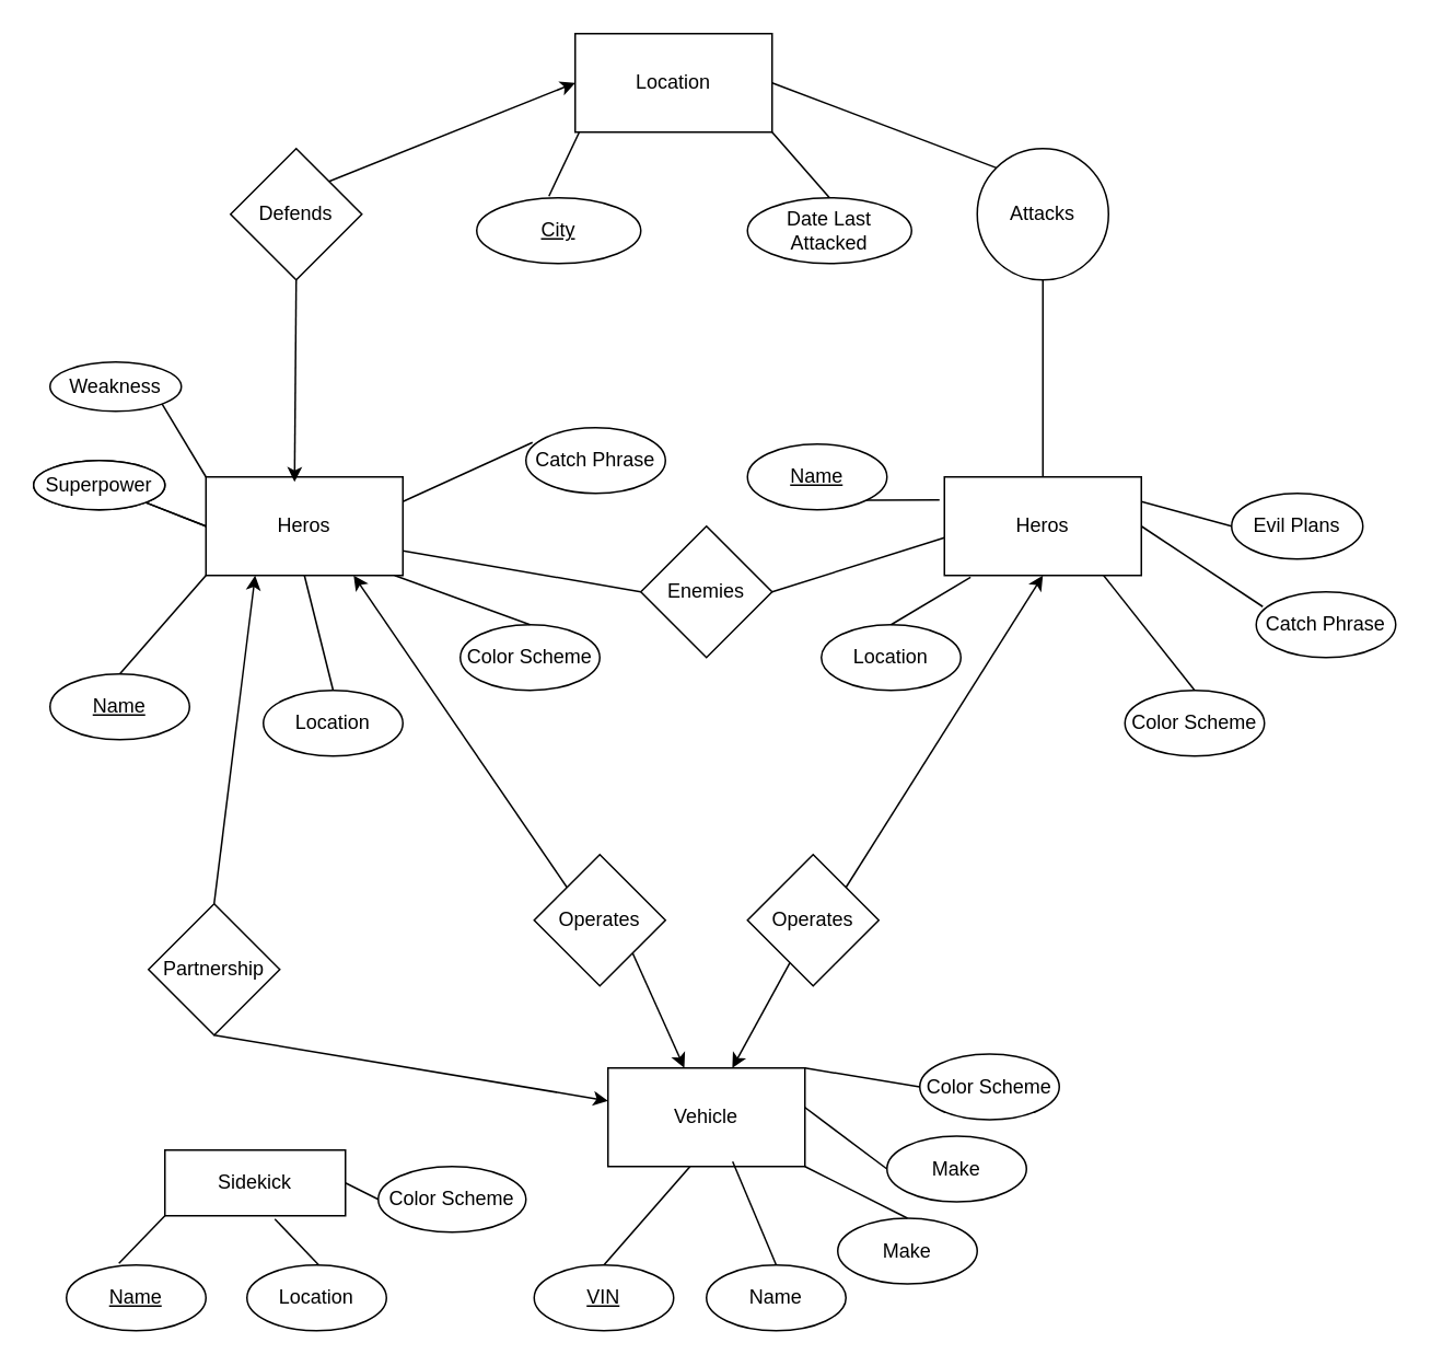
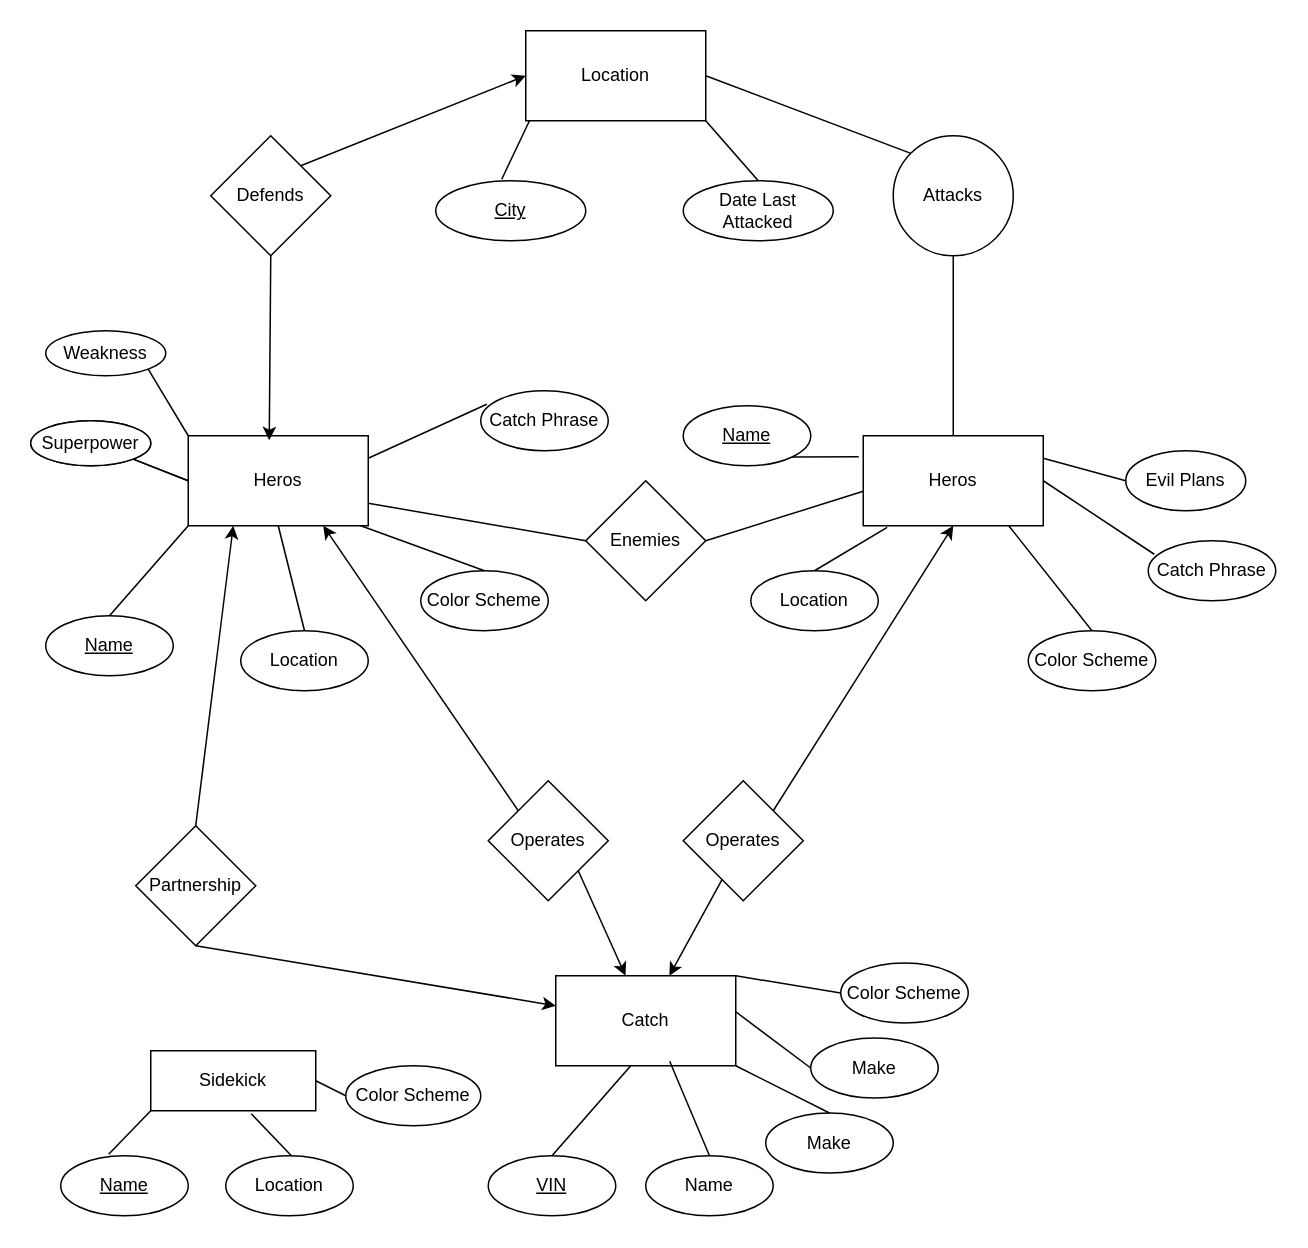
- <mxCell id="38" value="Vehicle" style="rounded=0;whiteSpace=wrap;html=1;" vertex="1" parent="1"><mxGeometry x="370" y="650" width="120" height="60" as="geometry" /></mxCell>
+ <mxCell id="38" value="Catch" style="rounded=0;whiteSpace=wrap;html=1;" vertex="1" parent="1"><mxGeometry x="370" y="650" width="120" height="60" as="geometry" /></mxCell>
